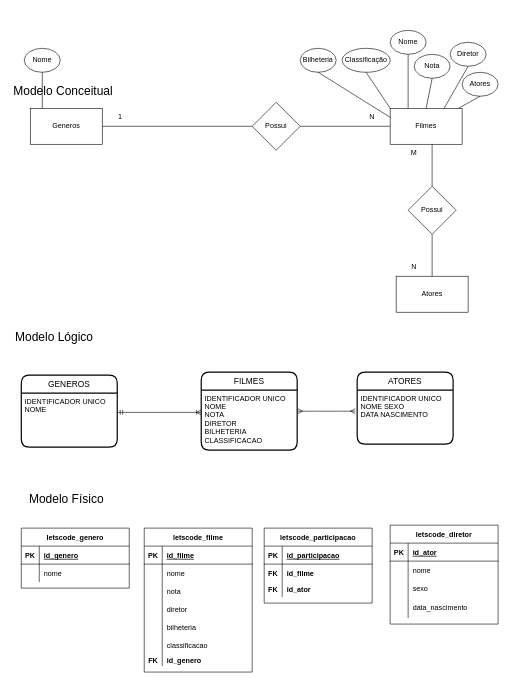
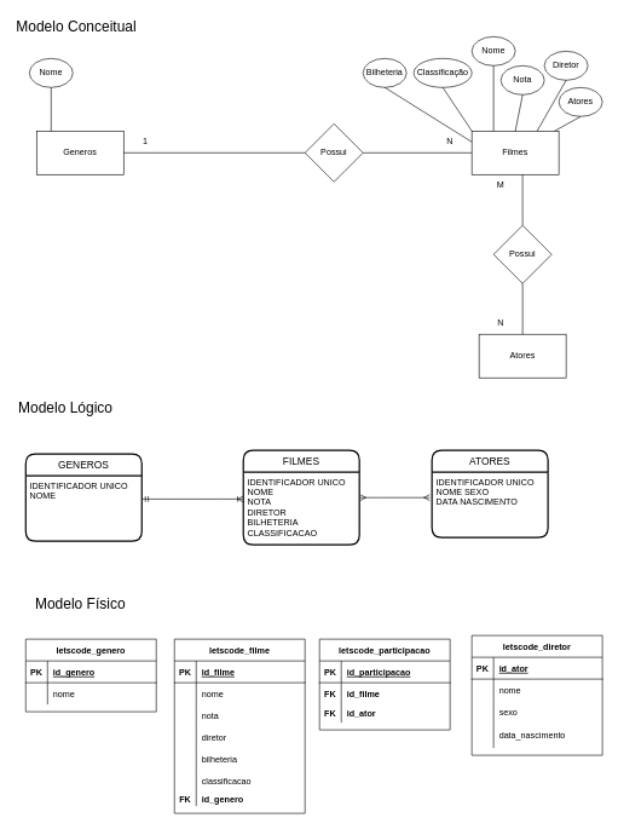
- <mxCell id="27" value="&lt;font style=&quot;font-size: 20px&quot;&gt;Modelo &lt;font style=&quot;font-size: 20px&quot;&gt;Conceitual&lt;/font&gt;&lt;/font&gt;" style="text;html=1;strokeColor=none;fillColor=none;align=center;verticalAlign=middle;whiteSpace=wrap;rounded=0;" vertex="1" parent="1"><mxGeometry x="20" y="135" width="170" height="30" as="geometry" /></mxCell>
+ <mxCell id="27" value="&lt;font style=&quot;font-size: 20px&quot;&gt;Modelo &lt;font style=&quot;font-size: 20px&quot;&gt;Conceitual&lt;/font&gt;&lt;/font&gt;" style="text;html=1;strokeColor=none;fillColor=none;align=center;verticalAlign=middle;whiteSpace=wrap;rounded=0;" vertex="1" parent="1"><mxGeometry y="20" width="170" height="30" as="geometry" x="20" /></mxCell>
